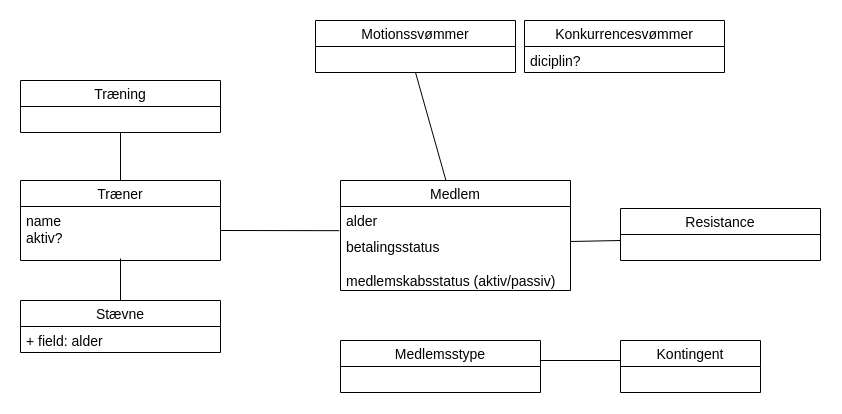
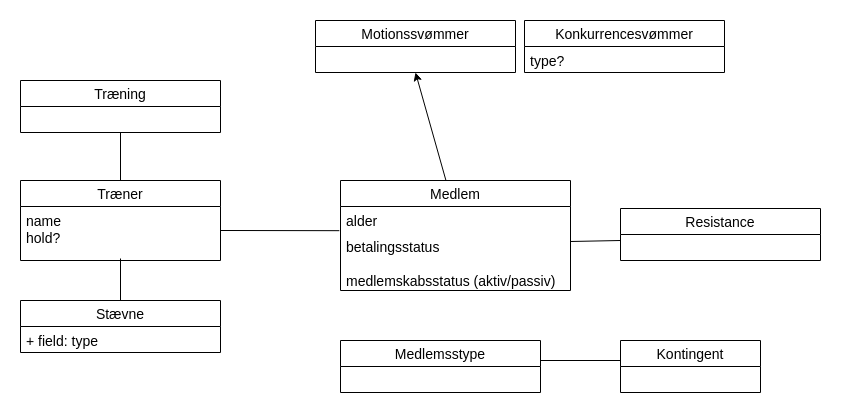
- <mxCell id="5" value="diciplin?" style="text;strokeColor=none;fillColor=none;align=left;verticalAlign=top;spacingLeft=4;spacingRight=4;overflow=hidden;rotatable=0;points=[[0,0.5],[1,0.5]];portConstraint=eastwest;fontSize=14;" vertex="1" parent="4"><mxGeometry y="26" width="200" height="26" as="geometry" /></mxCell>
+ <mxCell id="5" value="type?" style="text;strokeColor=none;fillColor=none;align=left;verticalAlign=top;spacingLeft=4;spacingRight=4;overflow=hidden;rotatable=0;points=[[0,0.5],[1,0.5]];portConstraint=eastwest;fontSize=14;" vertex="1" parent="4"><mxGeometry y="26" width="200" height="26" as="geometry" /></mxCell>
- <mxCell id="16" value="" style="endArrow=none;html=1;rounded=0;exitX=0.458;exitY=-0.004;exitDx=0;exitDy=0;exitPerimeter=0;entryX=0.5;entryY=1;entryDx=0;entryDy=0;fontSize=14;" edge="1" parent="1" source="8" target="2"><mxGeometry width="50" height="50" relative="1" as="geometry"><mxPoint x="380" y="122" as="sourcePoint" /><mxPoint x="430" y="72" as="targetPoint" /></mxGeometry></mxCell>
+ <mxCell id="16" value="" style="endArrow=classic;html=1;rounded=0;exitX=0.458;exitY=-0.004;exitDx=0;exitDy=0;exitPerimeter=0;entryX=0.5;entryY=1;entryDx=0;entryDy=0;fontSize=14;" edge="1" parent="1" source="8" target="2"><mxGeometry width="50" height="50" relative="1" as="geometry"><mxPoint x="380" y="122" as="sourcePoint" /><mxPoint x="430" y="72" as="targetPoint" /></mxGeometry></mxCell>
- <mxCell id="7" value="name&#10;aktiv?" style="text;strokeColor=none;fillColor=none;align=left;verticalAlign=top;spacingLeft=4;spacingRight=4;overflow=hidden;rotatable=0;points=[[0,0.5],[1,0.5]];portConstraint=eastwest;fontSize=14;" vertex="1" parent="6"><mxGeometry y="26" width="200" height="54" as="geometry" /></mxCell>
+ <mxCell id="7" value="name&#10;hold?" style="text;strokeColor=none;fillColor=none;align=left;verticalAlign=top;spacingLeft=4;spacingRight=4;overflow=hidden;rotatable=0;points=[[0,0.5],[1,0.5]];portConstraint=eastwest;fontSize=14;" vertex="1" parent="6"><mxGeometry y="26" width="200" height="54" as="geometry" /></mxCell>
- <mxCell id="13" value="+ field: alder" style="text;strokeColor=none;fillColor=none;align=left;verticalAlign=top;spacingLeft=4;spacingRight=4;overflow=hidden;rotatable=0;points=[[0,0.5],[1,0.5]];portConstraint=eastwest;fontSize=14;" vertex="1" parent="12"><mxGeometry y="26" width="200" height="26" as="geometry" /></mxCell>
+ <mxCell id="13" value="+ field: type" style="text;strokeColor=none;fillColor=none;align=left;verticalAlign=top;spacingLeft=4;spacingRight=4;overflow=hidden;rotatable=0;points=[[0,0.5],[1,0.5]];portConstraint=eastwest;fontSize=14;" vertex="1" parent="12"><mxGeometry y="26" width="200" height="26" as="geometry" /></mxCell>
